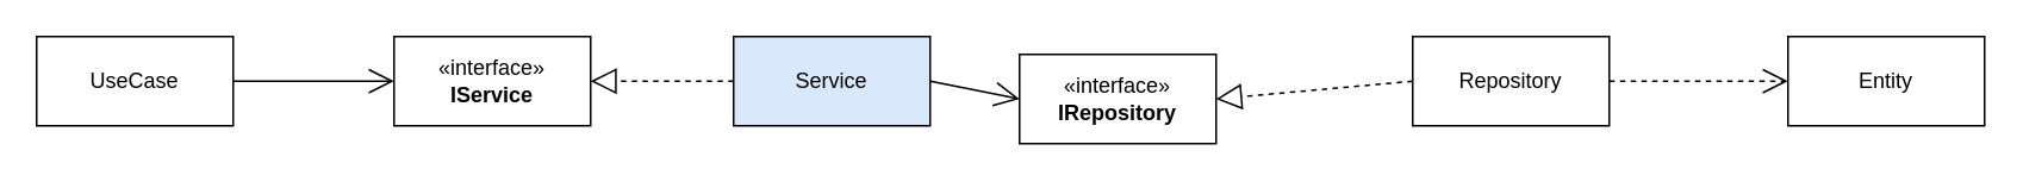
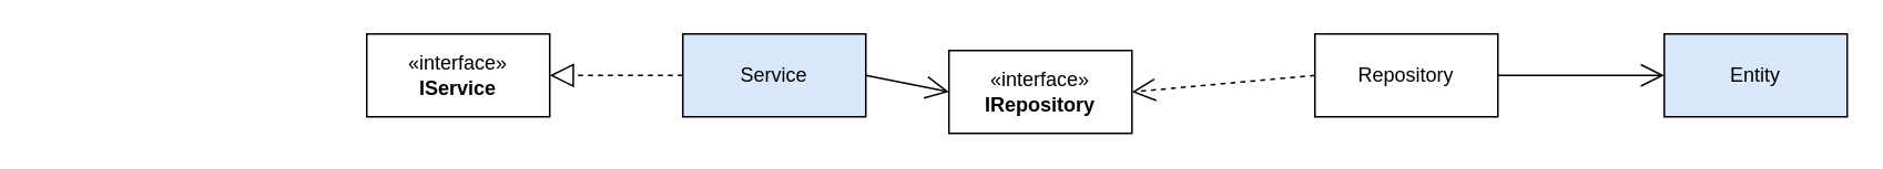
- <mxCell id="2" value="UseCase" style="html=1;whiteSpace=wrap;" vertex="1" parent="1"><mxGeometry x="20" y="20" width="110" height="50" as="geometry" /></mxCell>
- <mxCell id="4" value="" style="endArrow=open;endFill=1;endSize=12;html=1;rounded=0;exitX=1;exitY=0.5;exitDx=0;exitDy=0;entryX=0;entryY=0.5;entryDx=0;entryDy=0;" edge="1" parent="1" source="2" target="3"><mxGeometry width="160" relative="1" as="geometry"><mxPoint x="170" y="80" as="sourcePoint" /><mxPoint x="330" y="80" as="targetPoint" /></mxGeometry></mxCell>
- <mxCell id="12" value="" style="endArrow=open;endFill=1;endSize=12;html=1;rounded=0;exitX=1;exitY=0.5;exitDx=0;exitDy=0;entryX=0;entryY=0.5;entryDx=0;entryDy=0;dashed=1;" edge="1" parent="1" source="7" target="11"><mxGeometry width="160" relative="1" as="geometry"><mxPoint x="440" y="80" as="sourcePoint" /><mxPoint x="600" y="80" as="targetPoint" /></mxGeometry></mxCell>
+ <mxCell id="12" value="" style="endArrow=open;endFill=1;endSize=12;html=1;rounded=0;exitX=1;exitY=0.5;exitDx=0;exitDy=0;entryX=0;entryY=0.5;entryDx=0;entryDy=0;" edge="1" parent="1" source="7" target="11"><mxGeometry width="160" relative="1" as="geometry"><mxPoint x="440" y="80" as="sourcePoint" /><mxPoint x="600" y="80" as="targetPoint" /></mxGeometry></mxCell>
- <mxCell id="11" value="Entity" style="html=1;whiteSpace=wrap;" vertex="1" parent="1"><mxGeometry x="1000" y="20" width="110" height="50" as="geometry" /></mxCell>
+ <mxCell id="11" value="Entity" style="html=1;whiteSpace=wrap;fillColor=#dae8fc;" vertex="1" parent="1"><mxGeometry x="1000" y="20" width="110" height="50" as="geometry" /></mxCell>
- <mxCell id="10" value="" style="endArrow=block;dashed=1;endFill=0;endSize=12;html=1;rounded=0;entryX=1;entryY=0.5;entryDx=0;entryDy=0;exitX=0;exitY=0.5;exitDx=0;exitDy=0;" edge="1" parent="1" source="7" target="8"><mxGeometry width="160" relative="1" as="geometry"><mxPoint x="440" y="80" as="sourcePoint" /><mxPoint x="600" y="80" as="targetPoint" /></mxGeometry></mxCell>
+ <mxCell id="10" value="" style="endArrow=open;dashed=1;endFill=0;endSize=12;html=1;rounded=0;entryX=1;entryY=0.5;entryDx=0;entryDy=0;exitX=0;exitY=0.5;exitDx=0;exitDy=0;" edge="1" parent="1" source="7" target="8"><mxGeometry width="160" relative="1" as="geometry"><mxPoint x="440" y="80" as="sourcePoint" /><mxPoint x="600" y="80" as="targetPoint" /></mxGeometry></mxCell>
